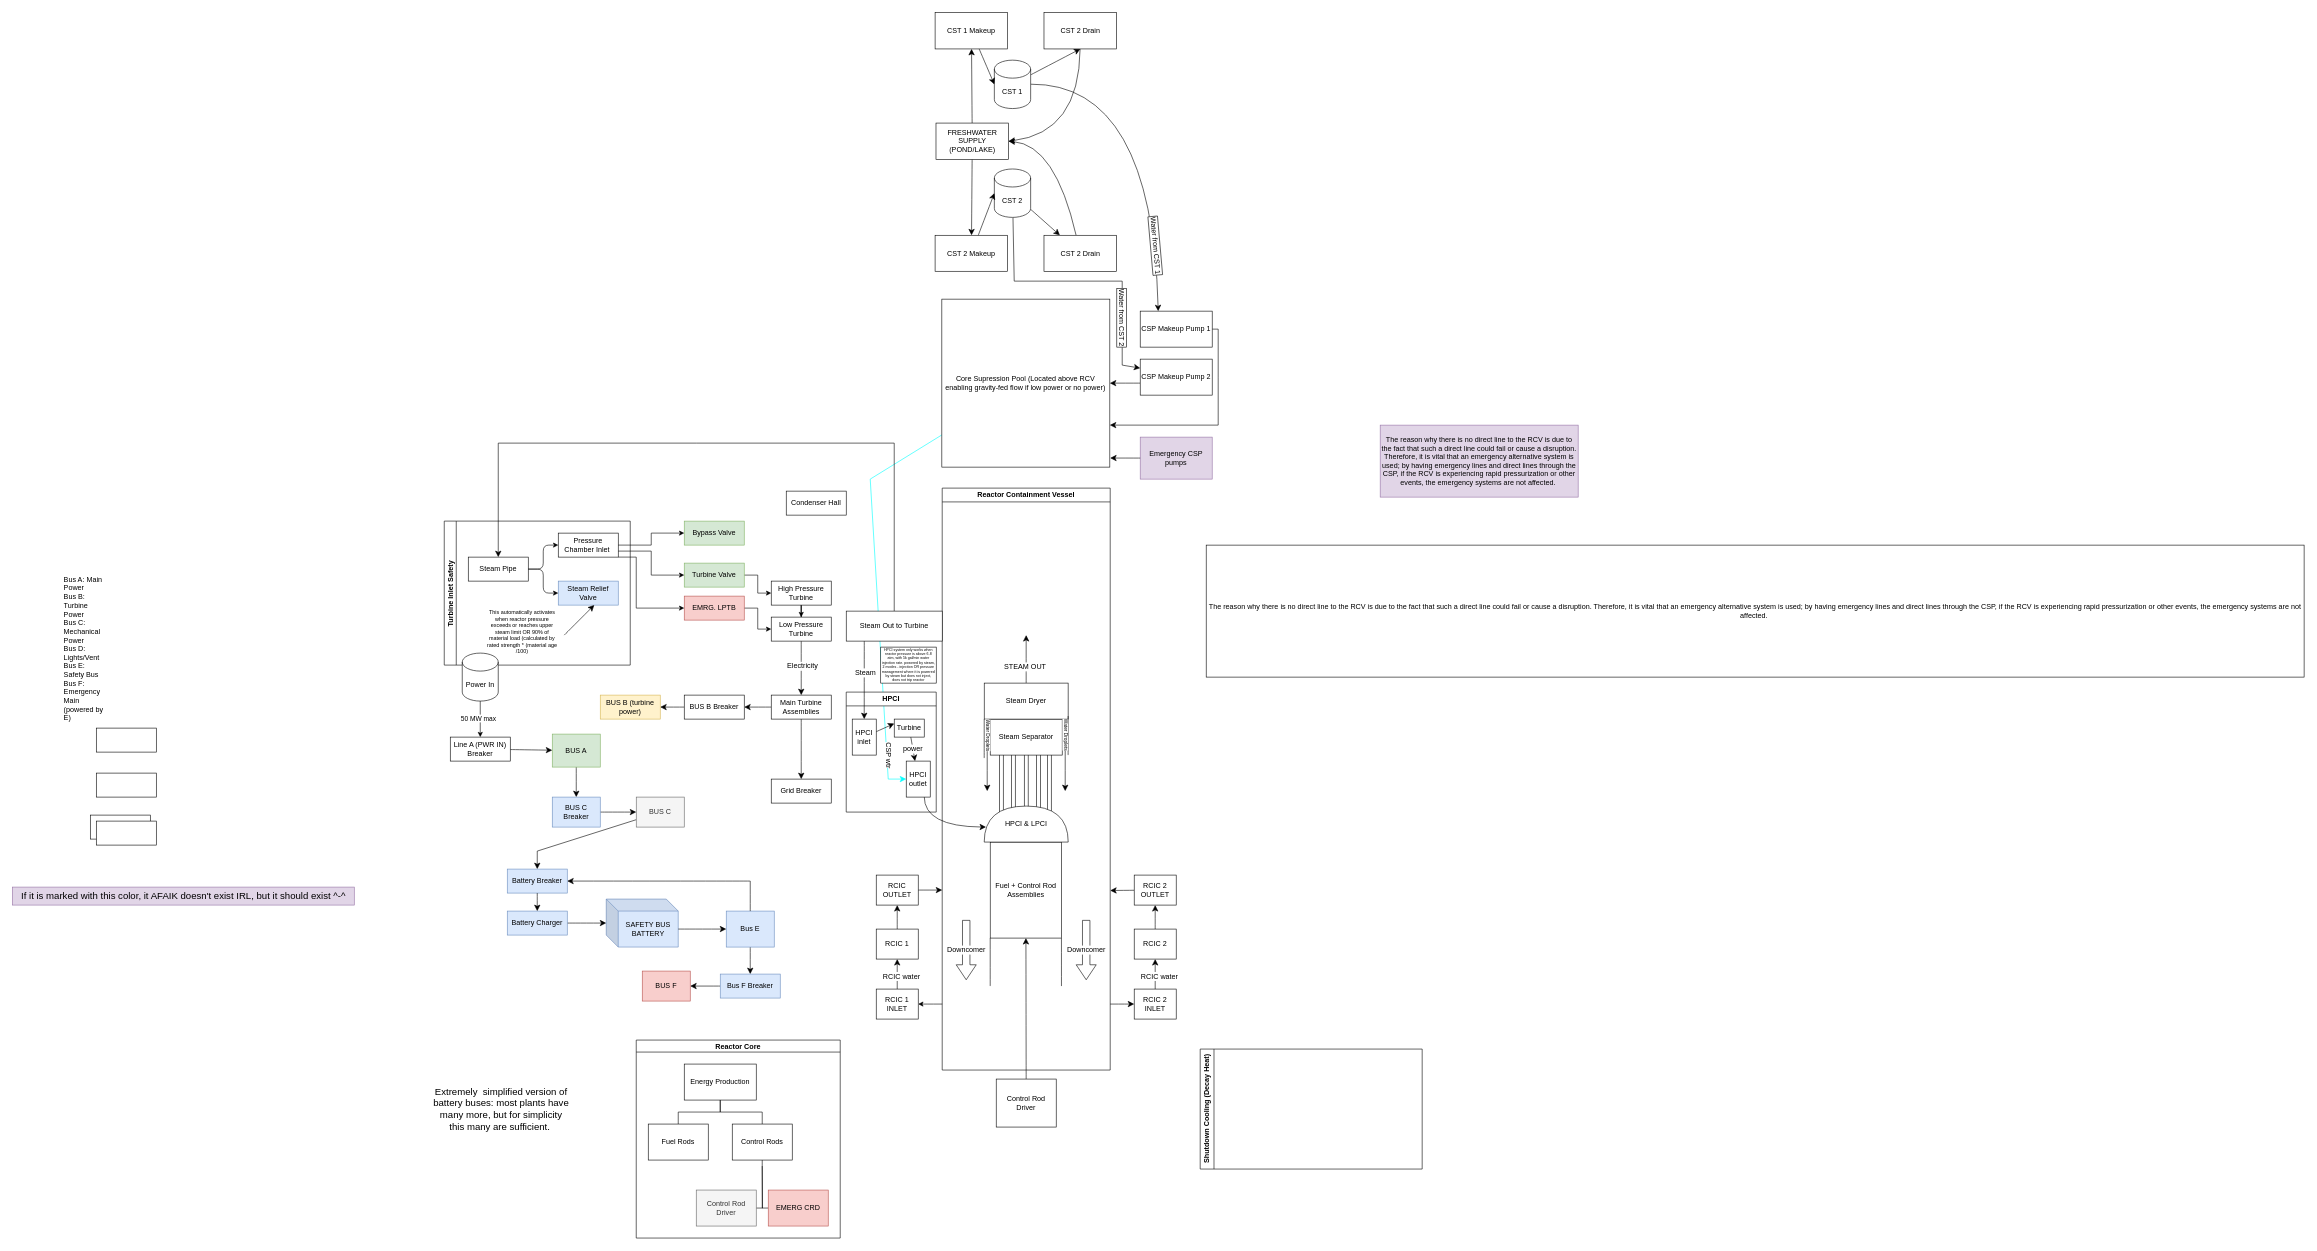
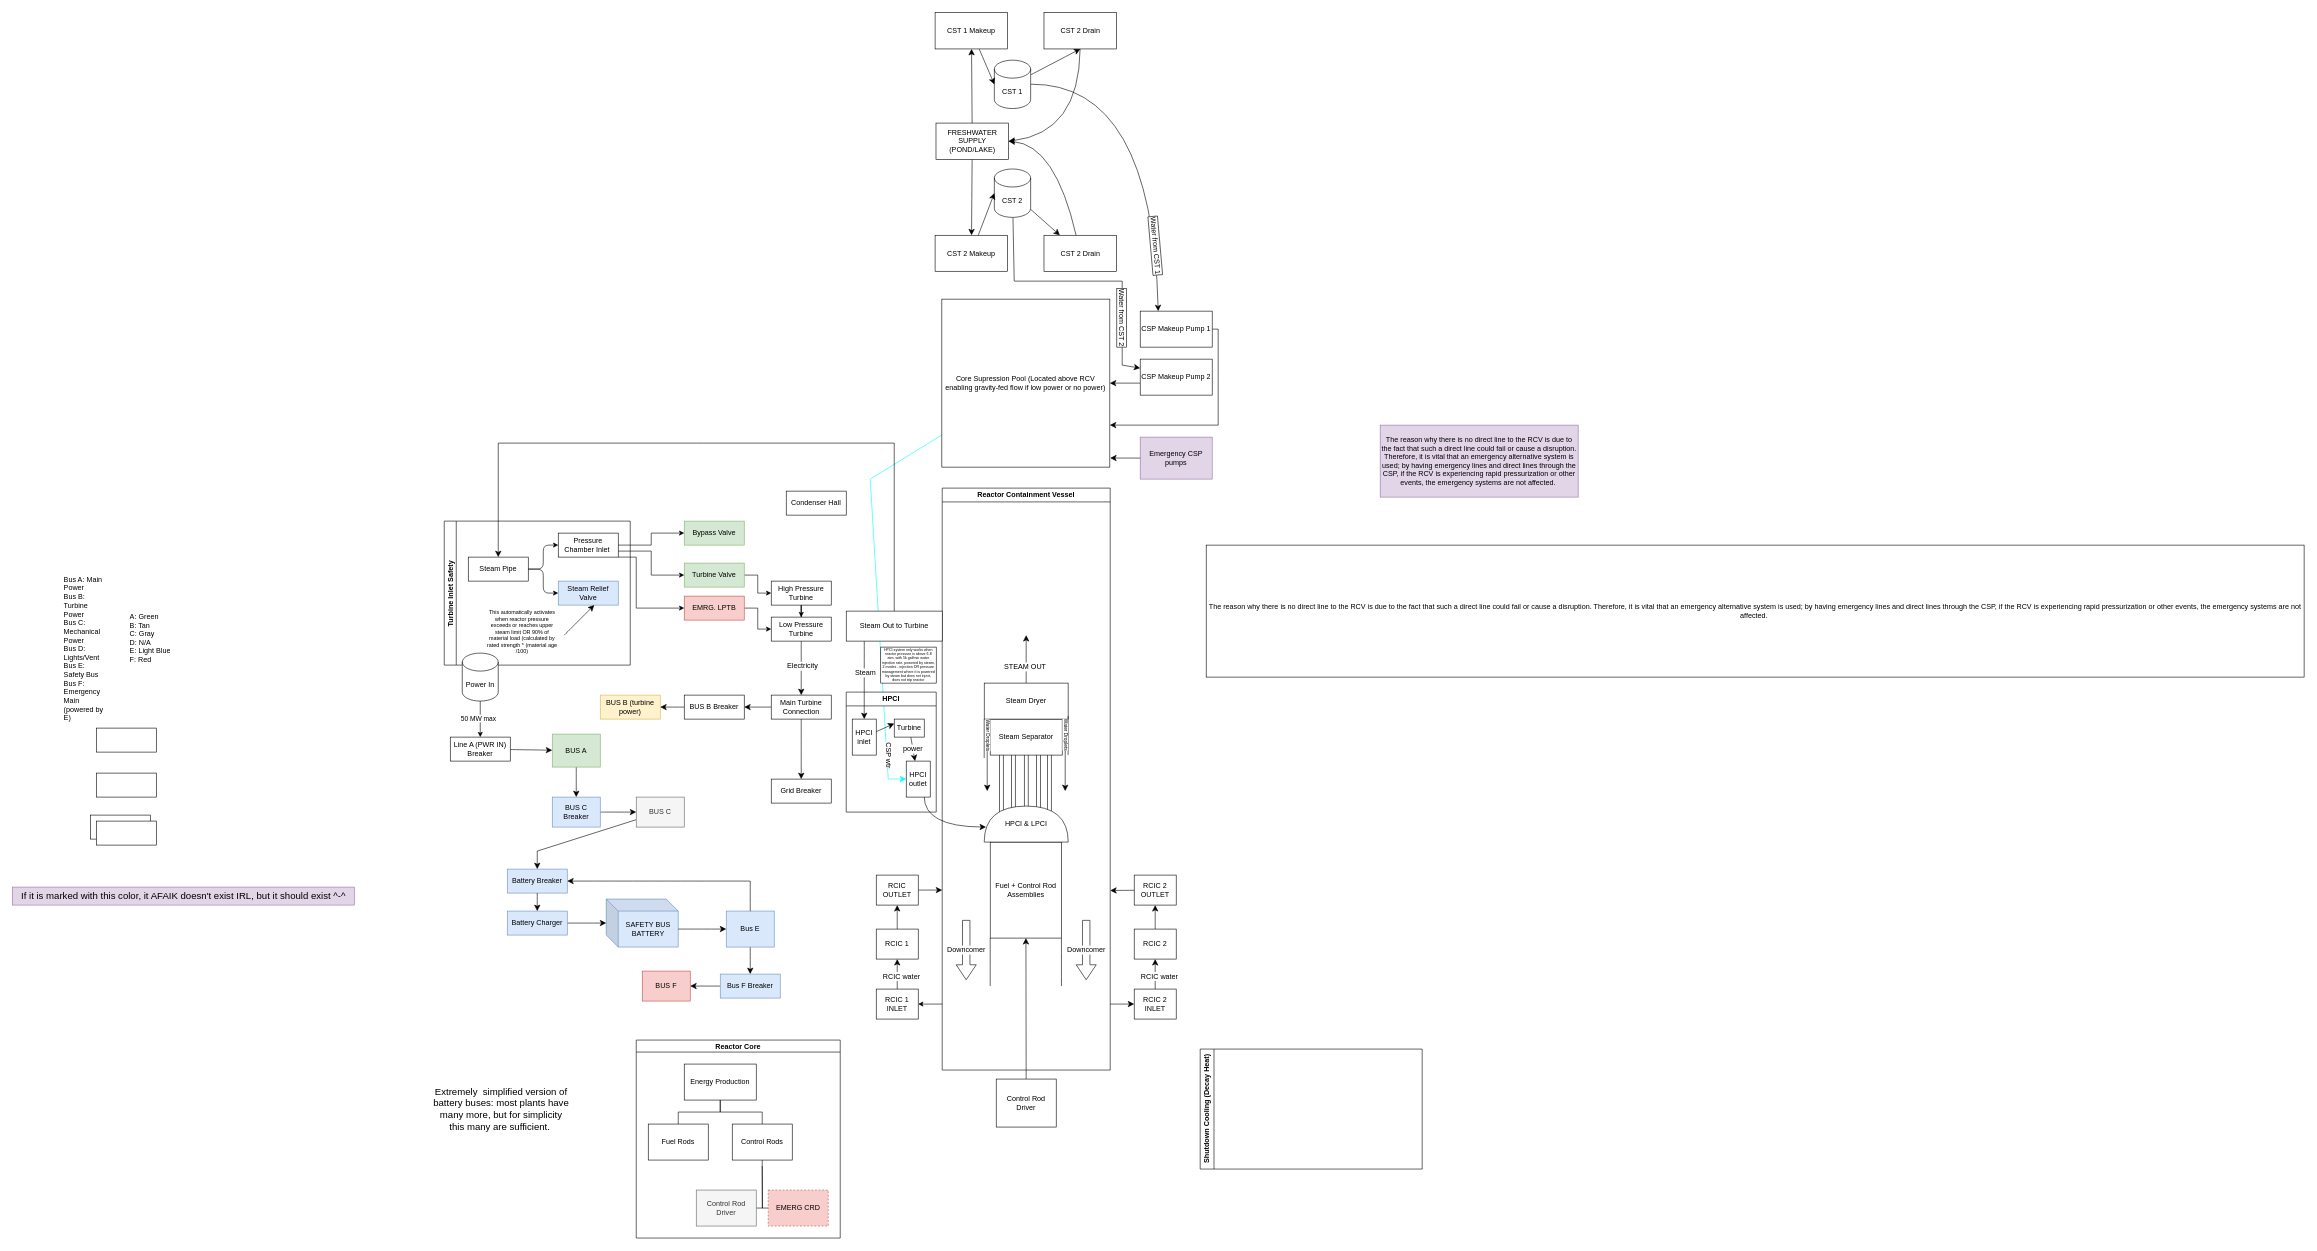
+ <mxCell id="33" value="A: Green&lt;div&gt;B: Tan&lt;/div&gt;&lt;div&gt;C: Gray&lt;/div&gt;&lt;div&gt;D: N/A&lt;/div&gt;&lt;div&gt;E: Light Blue&lt;/div&gt;&lt;div&gt;F: Red&lt;/div&gt;" style="text;strokeColor=none;fillColor=none;align=left;verticalAlign=middle;spacingLeft=4;spacingRight=4;overflow=hidden;points=[[0,0.5],[1,0.5]];portConstraint=eastwest;rotatable=0;whiteSpace=wrap;html=1;" parent="1" vertex="1"><mxGeometry x="210" y="928" width="80" height="270" as="geometry" /></mxCell>
- <mxCell id="27" value="Main Turbine Assemblies" style="rounded=0;whiteSpace=wrap;html=1;" parent="1" vertex="1"><mxGeometry x="1285" y="1158" width="100" height="40" as="geometry" /></mxCell>
+ <mxCell id="27" value="Main Turbine Connection" style="rounded=0;whiteSpace=wrap;html=1;" parent="1" vertex="1"><mxGeometry x="1285" y="1158" width="100" height="40" as="geometry" /></mxCell>
- <mxCell id="76" value="EMERG CRD" style="whiteSpace=wrap;html=1;align=center;verticalAlign=middle;treeFolding=1;treeMoving=1;snapToPoint=0;fillColor=#f8cecc;strokeColor=#b85450;" parent="66" vertex="1"><mxGeometry x="220" y="250" width="100" height="60" as="geometry" /></mxCell>
+ <mxCell id="76" value="EMERG CRD" style="whiteSpace=wrap;html=1;align=center;verticalAlign=middle;treeFolding=1;treeMoving=1;snapToPoint=0;fillColor=#f8cecc;strokeColor=#b85450;dashed=1;" parent="66" vertex="1"><mxGeometry x="220" y="250" width="100" height="60" as="geometry" /></mxCell>
